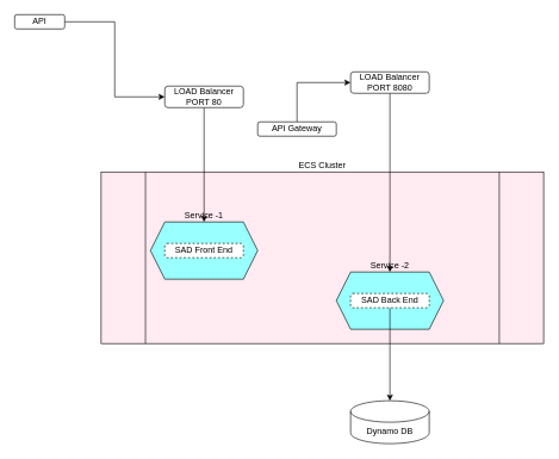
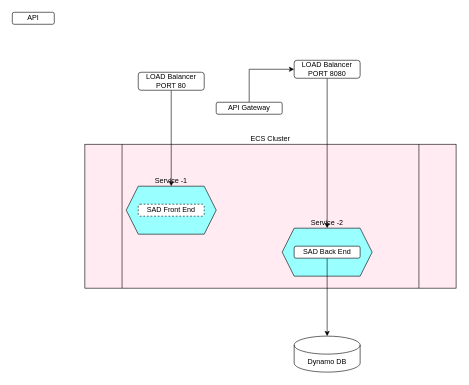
- <mxCell id="5" style="edgeStyle=orthogonalEdgeStyle;rounded=0;orthogonalLoop=1;jettySize=auto;html=1;entryX=0;entryY=0.5;entryDx=0;entryDy=0;" parent="1" source="6" target="14" edge="1"><mxGeometry relative="1" as="geometry"><mxPoint x="150" y="140" as="targetPoint" /></mxGeometry></mxCell>
- <mxCell id="9" value="SAD Back End" style="rounded=1;whiteSpace=wrap;html=1;dashed=1;" parent="1" vertex="1"><mxGeometry x="490" y="410" width="110" height="20" as="geometry" /></mxCell>
+ <mxCell id="9" value="SAD Back End" style="rounded=1;whiteSpace=wrap;html=1;" parent="1" vertex="1"><mxGeometry x="490" y="410" width="110" height="20" as="geometry" /></mxCell>
